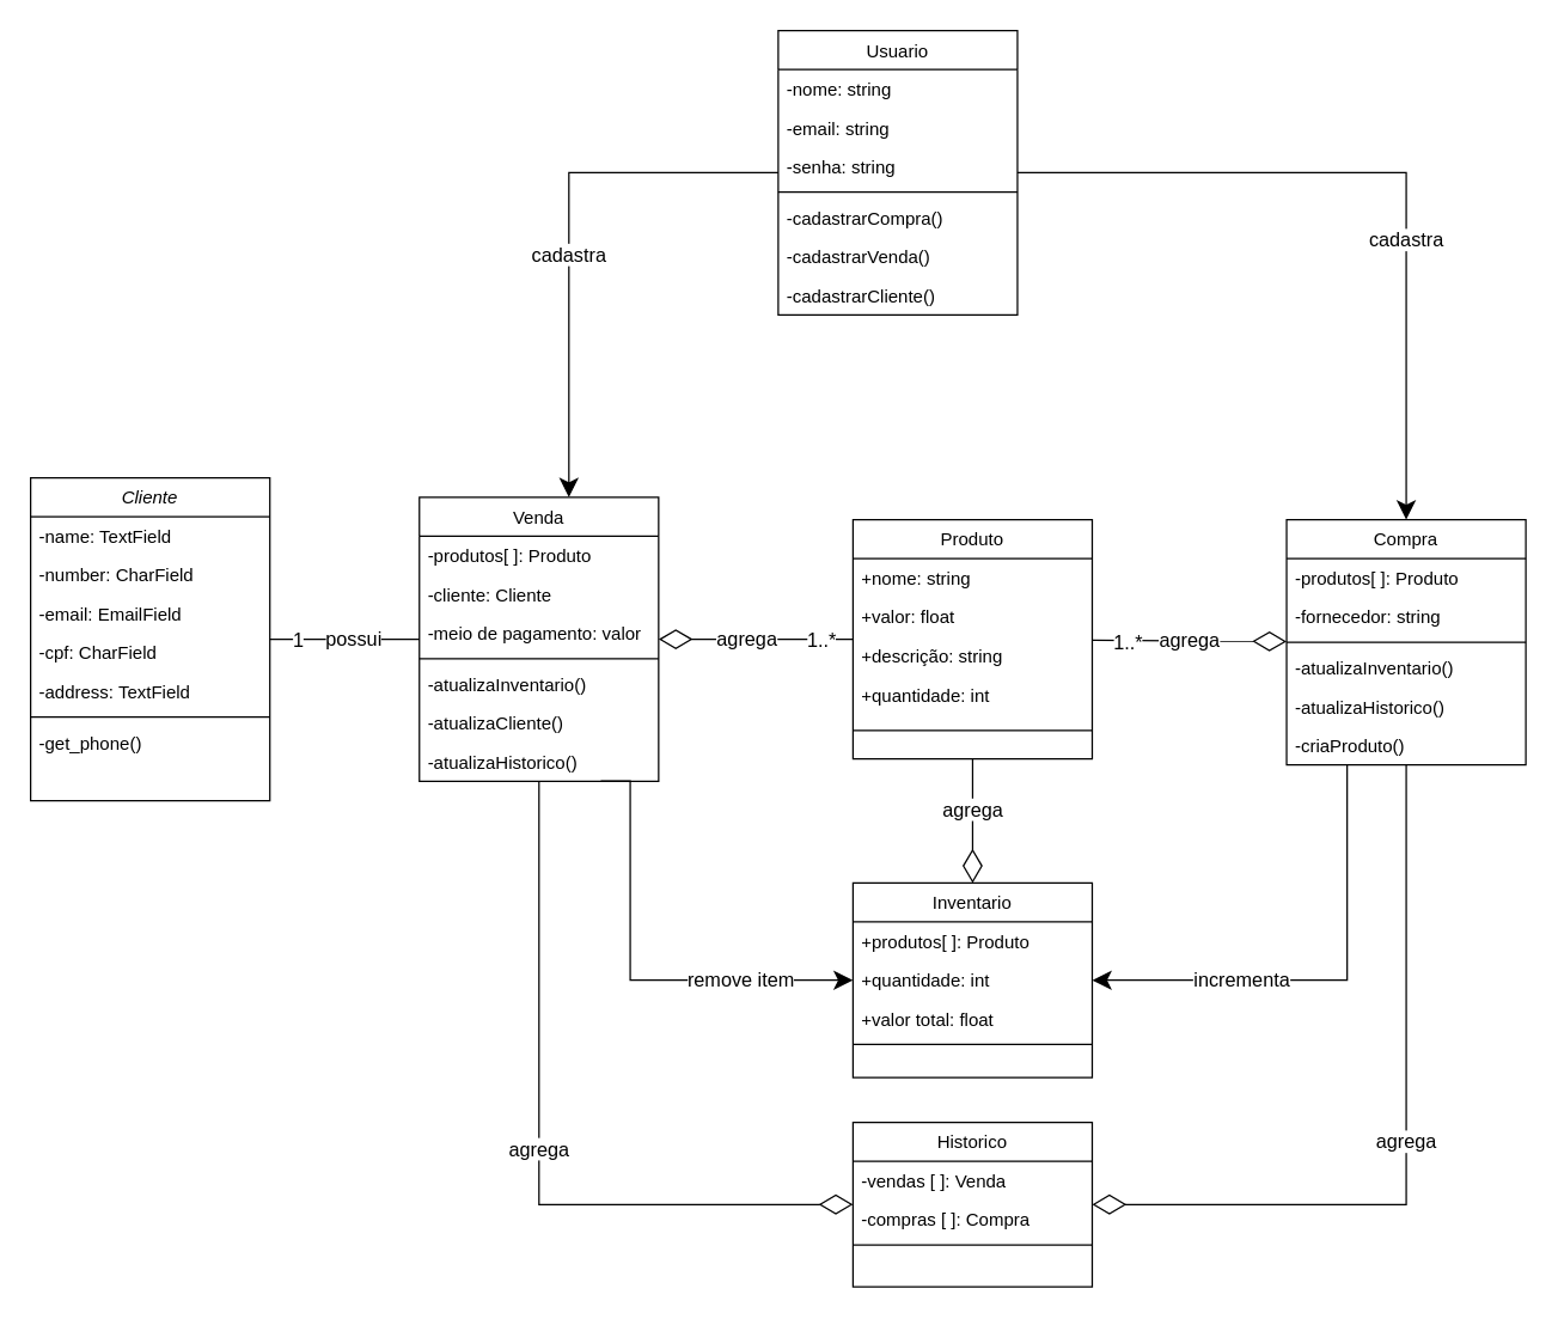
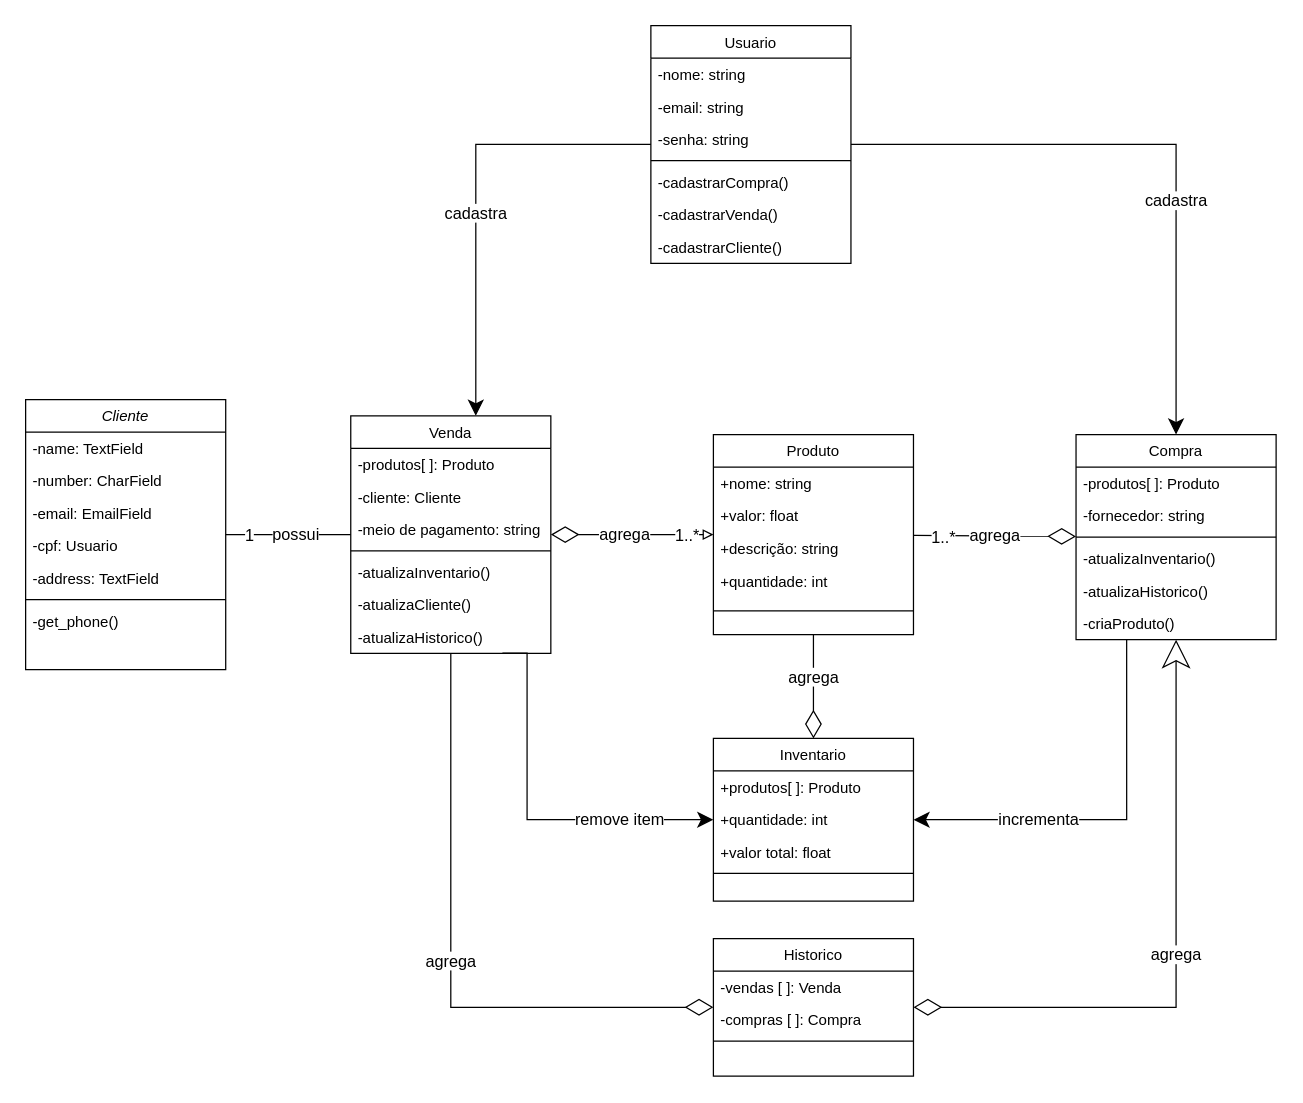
- <mxCell id="37" value="-meio de pagamento: valor" style="text;align=left;verticalAlign=top;spacingLeft=4;spacingRight=4;overflow=hidden;rotatable=0;points=[[0,0.5],[1,0.5]];portConstraint=eastwest;rounded=0;shadow=0;html=0;" parent="34" vertex="1"><mxGeometry y="78" width="160" height="26" as="geometry" /></mxCell>
+ <mxCell id="37" value="-meio de pagamento: string" style="text;align=left;verticalAlign=top;spacingLeft=4;spacingRight=4;overflow=hidden;rotatable=0;points=[[0,0.5],[1,0.5]];portConstraint=eastwest;rounded=0;shadow=0;html=0;" parent="34" vertex="1"><mxGeometry y="78" width="160" height="26" as="geometry" /></mxCell>
- <mxCell id="55" value="agrega" style="endArrow=none;html=1;endFill=0;startArrow=diamondThin;startFill=0;endSize=6;startSize=20;fontSize=13;" parent="1" source="34" target="26" edge="1"><mxGeometry x="-0.091" width="50" height="50" relative="1" as="geometry"><mxPoint x="380" y="621" as="sourcePoint" /><mxPoint x="480" y="580" as="targetPoint" /><mxPoint as="offset" /></mxGeometry></mxCell>
+ <mxCell id="55" value="agrega" style="endArrow=block;html=1;endFill=0;startArrow=diamondThin;startFill=0;endSize=6;startSize=20;fontSize=13;" parent="1" source="34" target="26" edge="1"><mxGeometry x="-0.091" width="50" height="50" relative="1" as="geometry"><mxPoint x="380" y="621" as="sourcePoint" /><mxPoint x="480" y="580" as="targetPoint" /><mxPoint as="offset" /></mxGeometry></mxCell>
- <mxCell id="8" value="-cpf: CharField" style="text;align=left;verticalAlign=top;spacingLeft=4;spacingRight=4;overflow=hidden;rotatable=0;points=[[0,0.5],[1,0.5]];portConstraint=eastwest;rounded=0;shadow=0;html=0;" parent="4" vertex="1"><mxGeometry y="104" width="160" height="26" as="geometry" /></mxCell>
+ <mxCell id="8" value="-cpf: Usuario" style="text;align=left;verticalAlign=top;spacingLeft=4;spacingRight=4;overflow=hidden;rotatable=0;points=[[0,0.5],[1,0.5]];portConstraint=eastwest;rounded=0;shadow=0;html=0;" parent="4" vertex="1"><mxGeometry y="104" width="160" height="26" as="geometry" /></mxCell>
- <mxCell id="49" value="agrega" style="edgeStyle=orthogonalEdgeStyle;rounded=0;orthogonalLoop=1;jettySize=auto;html=1;endArrow=none;endFill=0;endSize=20;startArrow=diamondThin;startFill=0;startSize=20;fontSize=13;" parent="1" source="51" target="42" edge="1"><mxGeometry relative="1" as="geometry" /></mxCell>
+ <mxCell id="49" value="agrega" style="edgeStyle=orthogonalEdgeStyle;rounded=0;orthogonalLoop=1;jettySize=auto;html=1;endArrow=classic;endFill=0;endSize=20;startArrow=diamondThin;startFill=0;startSize=20;fontSize=13;" parent="1" source="51" target="42" edge="1"><mxGeometry relative="1" as="geometry" /></mxCell>
